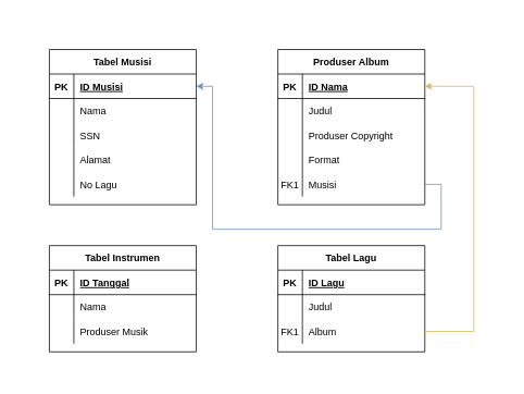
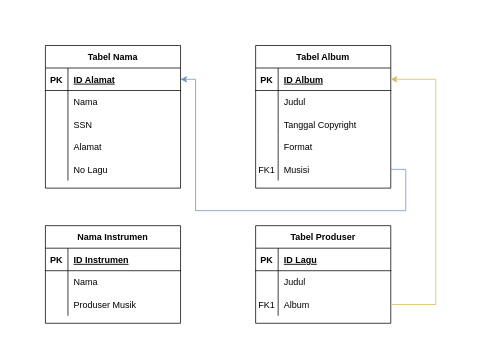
- <mxCell id="3" value="Tabel Musisi" style="shape=table;startSize=30;container=1;collapsible=1;childLayout=tableLayout;fixedRows=1;rowLines=0;fontStyle=1;align=center;resizeLast=1;" parent="1" vertex="1"><mxGeometry x="60" y="60" width="180" height="190" as="geometry" /></mxCell>
+ <mxCell id="3" value="Tabel Nama" style="shape=table;startSize=30;container=1;collapsible=1;childLayout=tableLayout;fixedRows=1;rowLines=0;fontStyle=1;align=center;resizeLast=1;" parent="1" vertex="1"><mxGeometry x="60" y="60" width="180" height="190" as="geometry" /></mxCell>
- <mxCell id="29" value="Produser Album" style="shape=table;startSize=30;container=1;collapsible=1;childLayout=tableLayout;fixedRows=1;rowLines=0;fontStyle=1;align=center;resizeLast=1;" parent="1" vertex="1"><mxGeometry x="340" y="60" width="180" height="190" as="geometry" /></mxCell>
+ <mxCell id="29" value="Tabel Album" style="shape=table;startSize=30;container=1;collapsible=1;childLayout=tableLayout;fixedRows=1;rowLines=0;fontStyle=1;align=center;resizeLast=1;" parent="1" vertex="1"><mxGeometry x="340" y="60" width="180" height="190" as="geometry" /></mxCell>
- <mxCell id="6" value="ID Musisi" style="shape=partialRectangle;connectable=0;fillColor=none;top=0;left=0;bottom=0;right=0;align=left;spacingLeft=6;fontStyle=5;overflow=hidden;" parent="4" vertex="1"><mxGeometry x="30" width="150" height="30" as="geometry"><mxRectangle width="150" height="30" as="alternateBounds" /></mxGeometry></mxCell>
+ <mxCell id="6" value="ID Alamat" style="shape=partialRectangle;connectable=0;fillColor=none;top=0;left=0;bottom=0;right=0;align=left;spacingLeft=6;fontStyle=5;overflow=hidden;" parent="4" vertex="1"><mxGeometry x="30" width="150" height="30" as="geometry"><mxRectangle width="150" height="30" as="alternateBounds" /></mxGeometry></mxCell>
- <mxCell id="32" value="ID Nama" style="shape=partialRectangle;connectable=0;fillColor=none;top=0;left=0;bottom=0;right=0;align=left;spacingLeft=6;fontStyle=5;overflow=hidden;" parent="30" vertex="1"><mxGeometry x="30" width="150" height="30" as="geometry"><mxRectangle width="150" height="30" as="alternateBounds" /></mxGeometry></mxCell>
+ <mxCell id="32" value="ID Album" style="shape=partialRectangle;connectable=0;fillColor=none;top=0;left=0;bottom=0;right=0;align=left;spacingLeft=6;fontStyle=5;overflow=hidden;" parent="30" vertex="1"><mxGeometry x="30" width="150" height="30" as="geometry"><mxRectangle width="150" height="30" as="alternateBounds" /></mxGeometry></mxCell>
- <mxCell id="38" value="Produser Copyright" style="shape=partialRectangle;connectable=0;fillColor=none;top=0;left=0;bottom=0;right=0;align=left;spacingLeft=6;overflow=hidden;" parent="36" vertex="1"><mxGeometry x="30" width="150" height="30" as="geometry"><mxRectangle width="150" height="30" as="alternateBounds" /></mxGeometry></mxCell>
+ <mxCell id="38" value="Tanggal Copyright" style="shape=partialRectangle;connectable=0;fillColor=none;top=0;left=0;bottom=0;right=0;align=left;spacingLeft=6;overflow=hidden;" parent="36" vertex="1"><mxGeometry x="30" width="150" height="30" as="geometry"><mxRectangle width="150" height="30" as="alternateBounds" /></mxGeometry></mxCell>
- <mxCell id="19" value="Tabel Instrumen" style="shape=table;startSize=30;container=1;collapsible=1;childLayout=tableLayout;fixedRows=1;rowLines=0;fontStyle=1;align=center;resizeLast=1;" parent="1" vertex="1"><mxGeometry x="60" y="300" width="180" height="130" as="geometry" /></mxCell>
+ <mxCell id="19" value="Nama Instrumen" style="shape=table;startSize=30;container=1;collapsible=1;childLayout=tableLayout;fixedRows=1;rowLines=0;fontStyle=1;align=center;resizeLast=1;" parent="1" vertex="1"><mxGeometry x="60" y="300" width="180" height="130" as="geometry" /></mxCell>
- <mxCell id="45" value="Tabel Lagu" style="shape=table;startSize=30;container=1;collapsible=1;childLayout=tableLayout;fixedRows=1;rowLines=0;fontStyle=1;align=center;resizeLast=1;" parent="1" vertex="1"><mxGeometry x="340" y="300" width="180" height="130" as="geometry" /></mxCell>
+ <mxCell id="45" value="Tabel Produser" style="shape=table;startSize=30;container=1;collapsible=1;childLayout=tableLayout;fixedRows=1;rowLines=0;fontStyle=1;align=center;resizeLast=1;" parent="1" vertex="1"><mxGeometry x="340" y="300" width="180" height="130" as="geometry" /></mxCell>
- <mxCell id="22" value="ID Tanggal" style="shape=partialRectangle;connectable=0;fillColor=none;top=0;left=0;bottom=0;right=0;align=left;spacingLeft=6;fontStyle=5;overflow=hidden;" parent="20" vertex="1"><mxGeometry x="30" width="150" height="30" as="geometry"><mxRectangle width="150" height="30" as="alternateBounds" /></mxGeometry></mxCell>
+ <mxCell id="22" value="ID Instrumen" style="shape=partialRectangle;connectable=0;fillColor=none;top=0;left=0;bottom=0;right=0;align=left;spacingLeft=6;fontStyle=5;overflow=hidden;" parent="20" vertex="1"><mxGeometry x="30" width="150" height="30" as="geometry"><mxRectangle width="150" height="30" as="alternateBounds" /></mxGeometry></mxCell>
